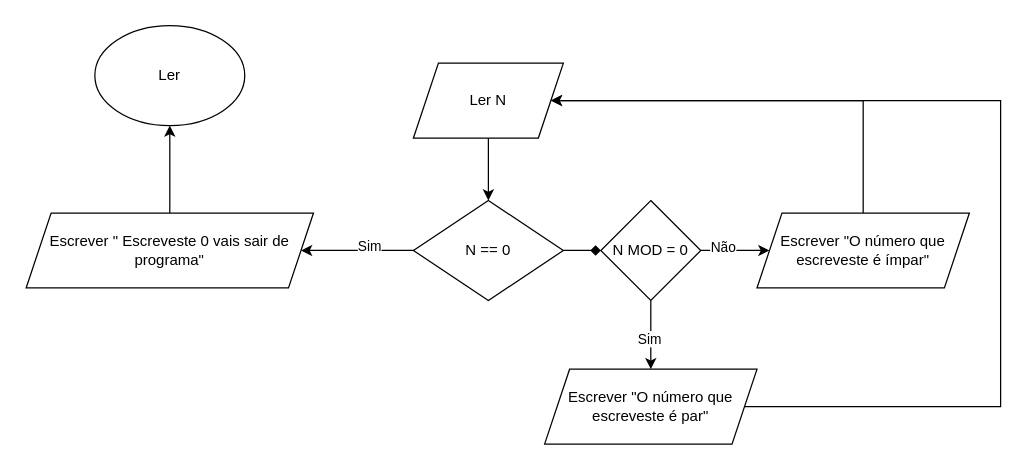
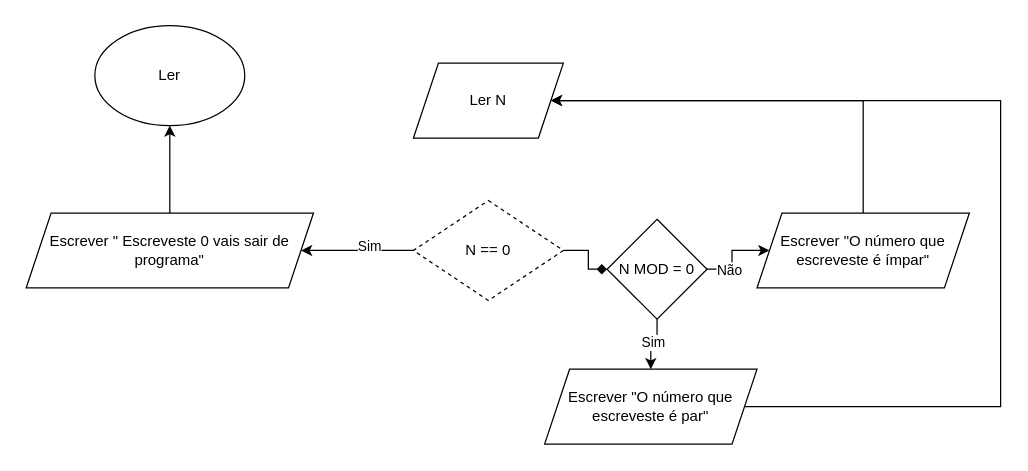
- <mxCell id="2" value="" style="edgeStyle=orthogonalEdgeStyle;rounded=0;orthogonalLoop=1;jettySize=auto;html=1;" edge="1" parent="1" source="3" target="7"><mxGeometry relative="1" as="geometry" /></mxCell>
- <mxCell id="7" value="N == 0" style="rhombus;whiteSpace=wrap;html=1;" vertex="1" parent="1"><mxGeometry x="330" y="160" width="120" height="80" as="geometry" /></mxCell>
+ <mxCell id="7" value="N == 0" style="rhombus;whiteSpace=wrap;html=1;dashed=1;" vertex="1" parent="1"><mxGeometry x="330" y="160" width="120" height="80" as="geometry" /></mxCell>
- <mxCell id="15" value="N MOD = 0" style="rhombus;whiteSpace=wrap;html=1;" vertex="1" parent="1"><mxGeometry x="480" y="160" width="80" height="80" as="geometry" /></mxCell>
+ <mxCell id="15" value="N MOD = 0" style="rhombus;whiteSpace=wrap;html=1;" vertex="1" parent="1"><mxGeometry x="485" y="175" width="80" height="80" as="geometry" /></mxCell>
